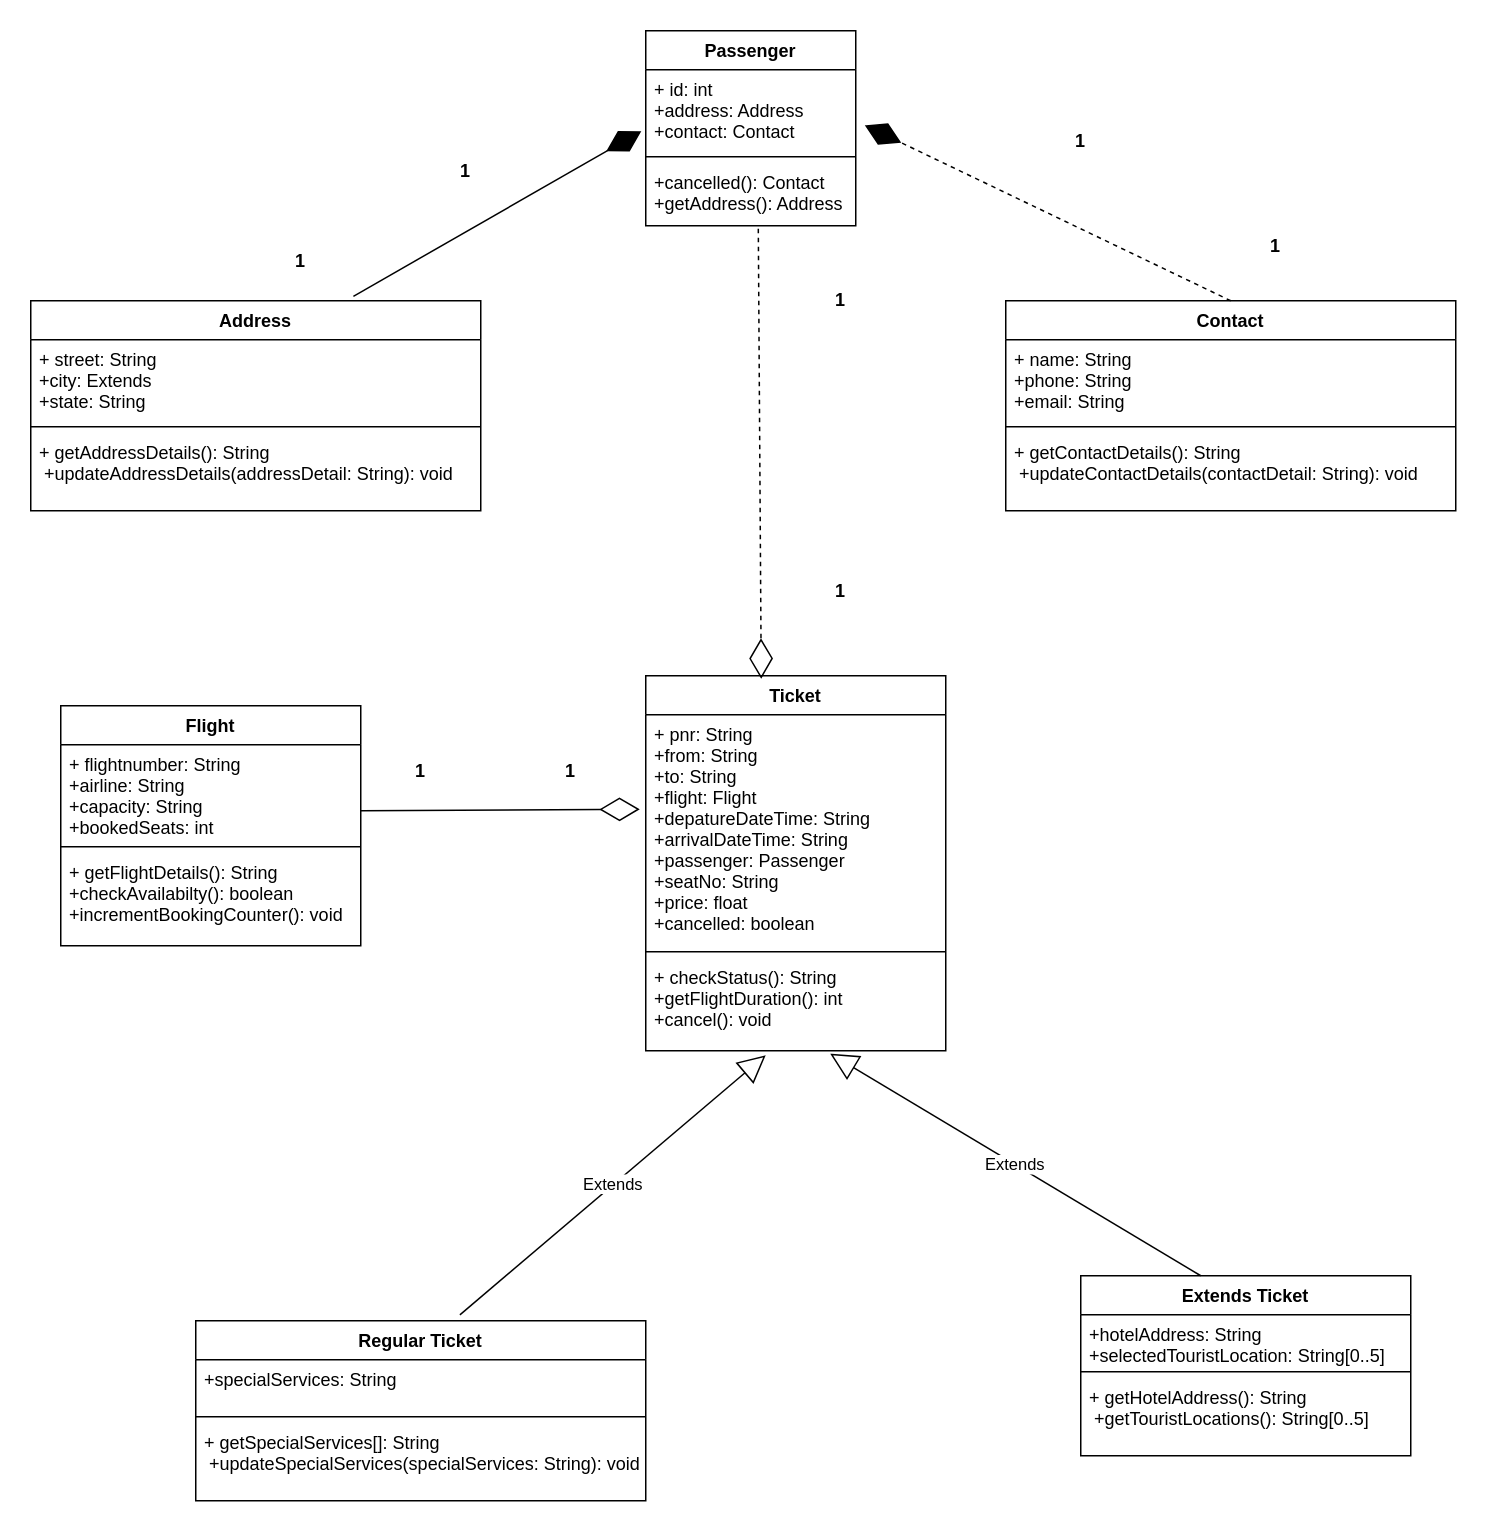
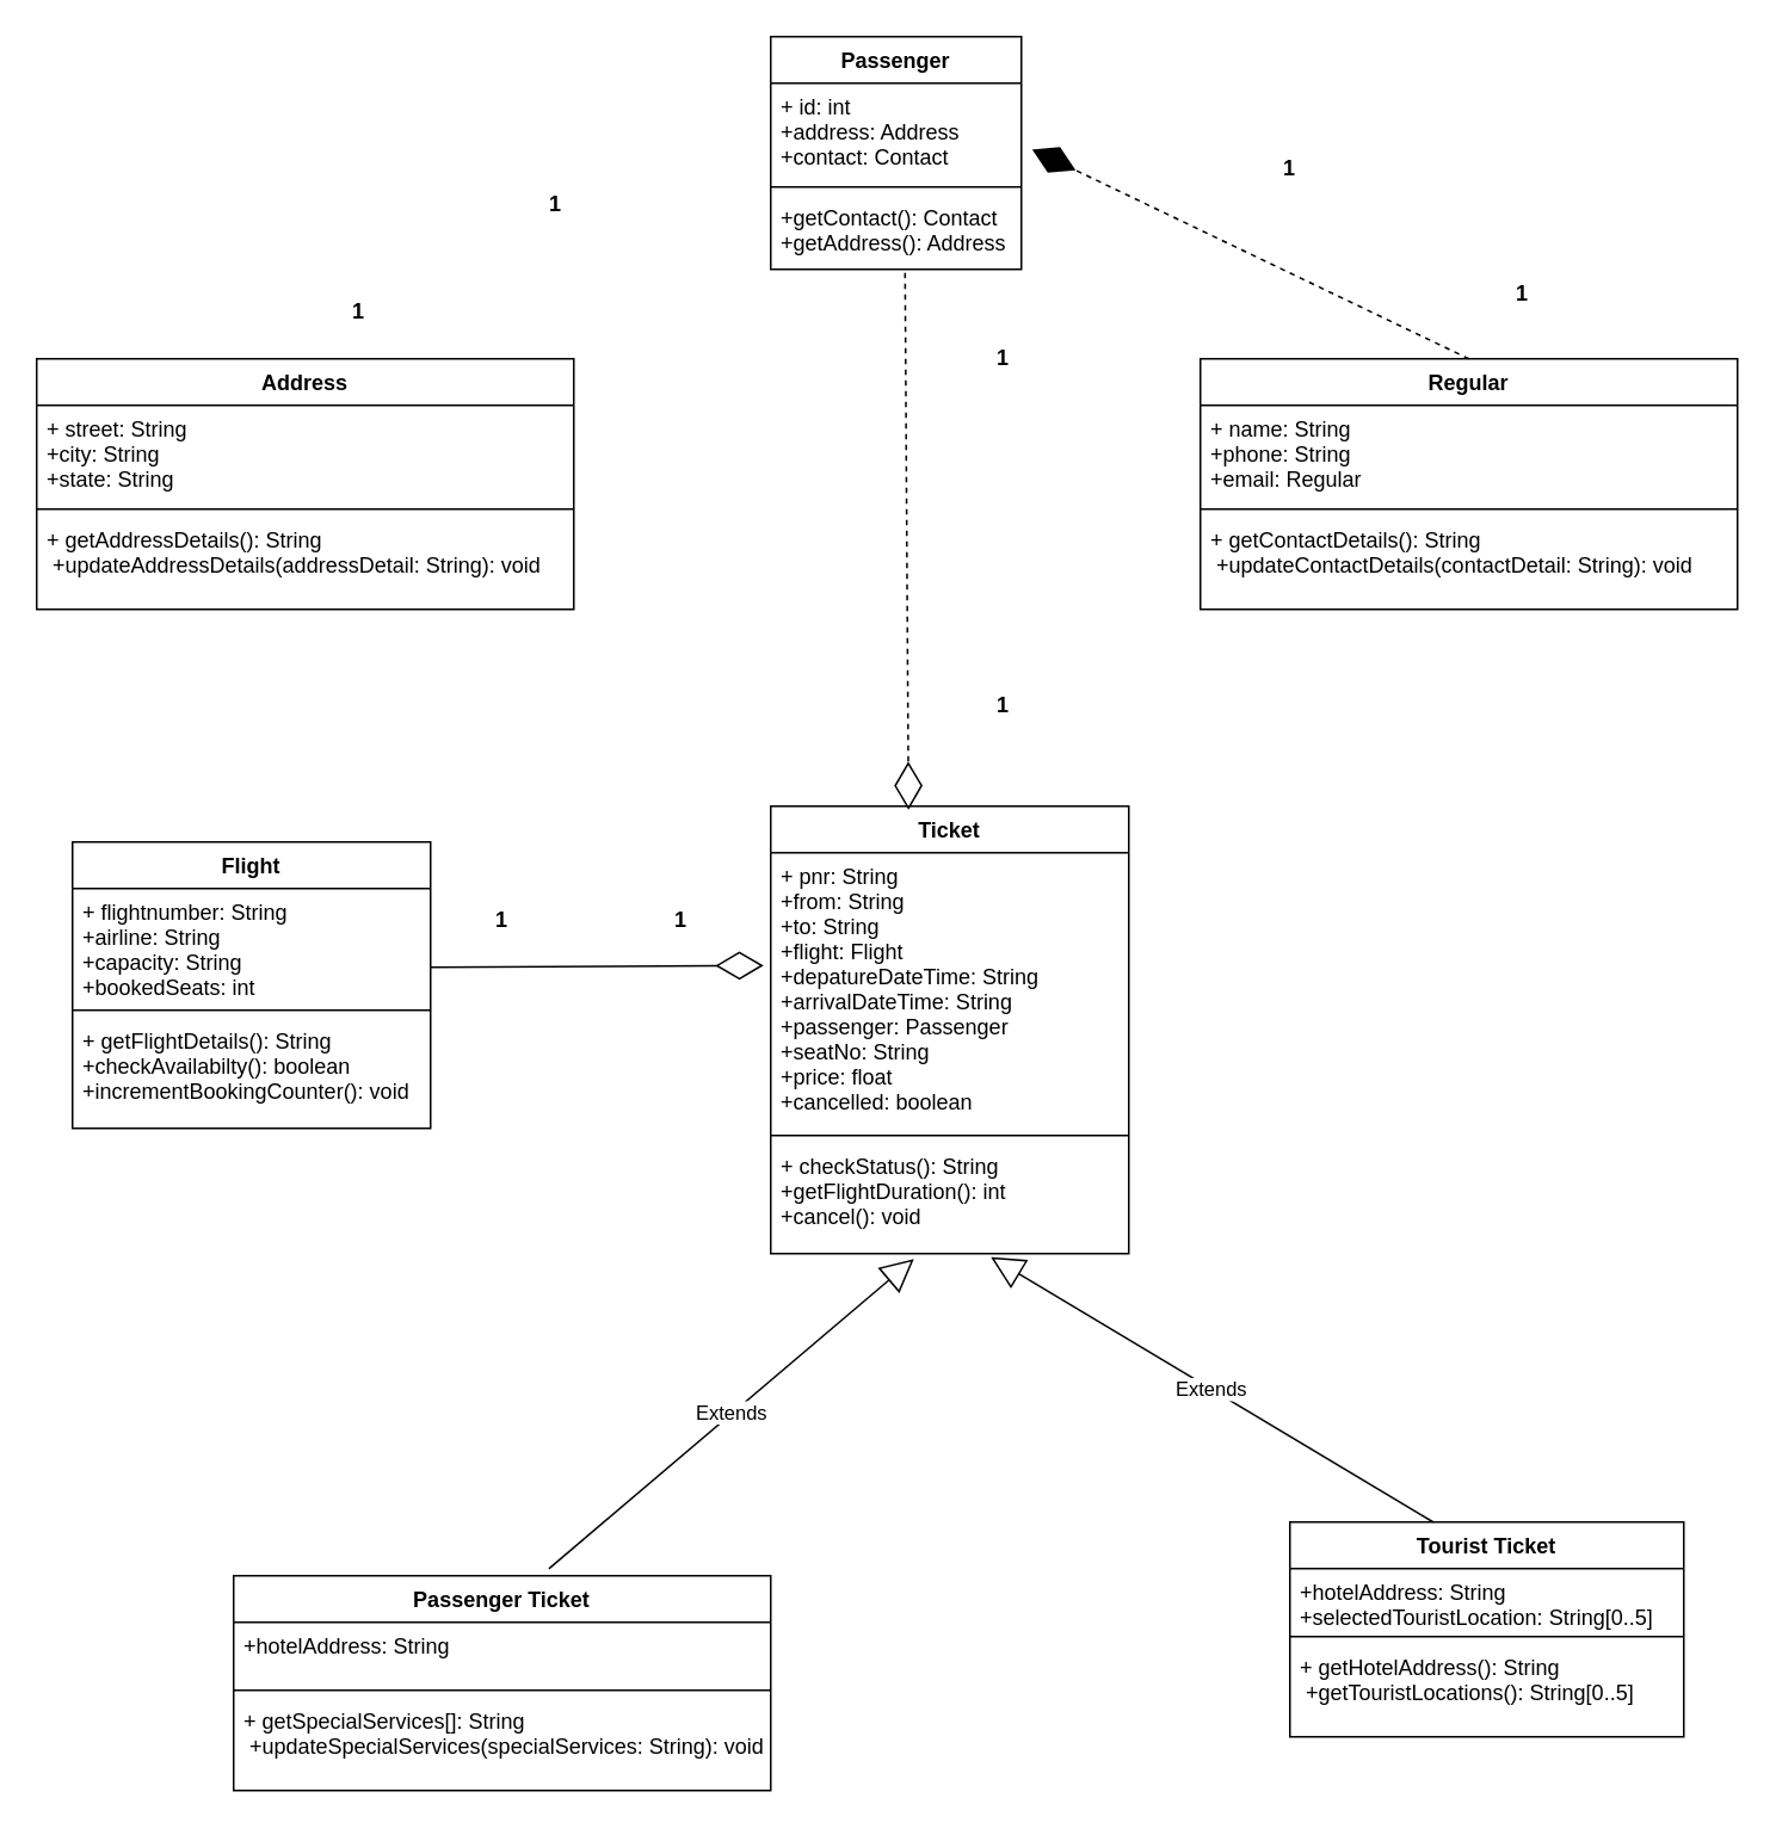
- <mxCell id="13" value="+cancelled(): Contact&#10;+getAddress(): Address" style="text;strokeColor=none;fillColor=none;align=left;verticalAlign=top;spacingLeft=4;spacingRight=4;overflow=hidden;rotatable=0;points=[[0,0.5],[1,0.5]];portConstraint=eastwest;" vertex="1" parent="10"><mxGeometry y="88" width="140" height="42" as="geometry" /></mxCell>
+ <mxCell id="13" value="+getContact(): Contact&#10;+getAddress(): Address" style="text;strokeColor=none;fillColor=none;align=left;verticalAlign=top;spacingLeft=4;spacingRight=4;overflow=hidden;rotatable=0;points=[[0,0.5],[1,0.5]];portConstraint=eastwest;" vertex="1" parent="10"><mxGeometry y="88" width="140" height="42" as="geometry" /></mxCell>
- <mxCell id="30" value="" style="endArrow=diamondThin;endFill=1;endSize=24;html=1;entryX=-0.021;entryY=0.759;entryDx=0;entryDy=0;entryPerimeter=0;exitX=0.717;exitY=-0.021;exitDx=0;exitDy=0;exitPerimeter=0;" edge="1" parent="1" source="2" target="11"><mxGeometry width="160" relative="1" as="geometry"><mxPoint x="230" y="180" as="sourcePoint" /><mxPoint x="420" y="90" as="targetPoint" /></mxGeometry></mxCell>
- <mxCell id="6" value="Contact" style="swimlane;fontStyle=1;align=center;verticalAlign=top;childLayout=stackLayout;horizontal=1;startSize=26;horizontalStack=0;resizeParent=1;resizeParentMax=0;resizeLast=0;collapsible=1;marginBottom=0;" vertex="1" parent="1"><mxGeometry x="670" y="200" width="300" height="140" as="geometry" /></mxCell>
+ <mxCell id="6" value="Regular" style="swimlane;fontStyle=1;align=center;verticalAlign=top;childLayout=stackLayout;horizontal=1;startSize=26;horizontalStack=0;resizeParent=1;resizeParentMax=0;resizeLast=0;collapsible=1;marginBottom=0;" vertex="1" parent="1"><mxGeometry x="670" y="200" width="300" height="140" as="geometry" /></mxCell>
- <mxCell id="3" value="+ street: String&#10;+city: Extends&#10;+state: String" style="text;strokeColor=none;fillColor=none;align=left;verticalAlign=top;spacingLeft=4;spacingRight=4;overflow=hidden;rotatable=0;points=[[0,0.5],[1,0.5]];portConstraint=eastwest;" vertex="1" parent="2"><mxGeometry y="26" width="300" height="54" as="geometry" /></mxCell>
+ <mxCell id="3" value="+ street: String&#10;+city: String&#10;+state: String" style="text;strokeColor=none;fillColor=none;align=left;verticalAlign=top;spacingLeft=4;spacingRight=4;overflow=hidden;rotatable=0;points=[[0,0.5],[1,0.5]];portConstraint=eastwest;" vertex="1" parent="2"><mxGeometry y="26" width="300" height="54" as="geometry" /></mxCell>
- <mxCell id="7" value="+ name: String&#10;+phone: String&#10;+email: String" style="text;strokeColor=none;fillColor=none;align=left;verticalAlign=top;spacingLeft=4;spacingRight=4;overflow=hidden;rotatable=0;points=[[0,0.5],[1,0.5]];portConstraint=eastwest;" vertex="1" parent="6"><mxGeometry y="26" width="300" height="54" as="geometry" /></mxCell>
+ <mxCell id="7" value="+ name: String&#10;+phone: String&#10;+email: Regular" style="text;strokeColor=none;fillColor=none;align=left;verticalAlign=top;spacingLeft=4;spacingRight=4;overflow=hidden;rotatable=0;points=[[0,0.5],[1,0.5]];portConstraint=eastwest;" vertex="1" parent="6"><mxGeometry y="26" width="300" height="54" as="geometry" /></mxCell>
- <mxCell id="26" value="Extends Ticket" style="swimlane;fontStyle=1;align=center;verticalAlign=top;childLayout=stackLayout;horizontal=1;startSize=26;horizontalStack=0;resizeParent=1;resizeParentMax=0;resizeLast=0;collapsible=1;marginBottom=0;" vertex="1" parent="1"><mxGeometry x="720" y="850" width="220" height="120" as="geometry" /></mxCell>
+ <mxCell id="26" value="Tourist Ticket" style="swimlane;fontStyle=1;align=center;verticalAlign=top;childLayout=stackLayout;horizontal=1;startSize=26;horizontalStack=0;resizeParent=1;resizeParentMax=0;resizeLast=0;collapsible=1;marginBottom=0;" vertex="1" parent="1"><mxGeometry x="720" y="850" width="220" height="120" as="geometry" /></mxCell>
- <mxCell id="22" value="Regular Ticket" style="swimlane;fontStyle=1;align=center;verticalAlign=top;childLayout=stackLayout;horizontal=1;startSize=26;horizontalStack=0;resizeParent=1;resizeParentMax=0;resizeLast=0;collapsible=1;marginBottom=0;" vertex="1" parent="1"><mxGeometry x="130" y="880" width="300" height="120" as="geometry" /></mxCell>
+ <mxCell id="22" value="Passenger Ticket" style="swimlane;fontStyle=1;align=center;verticalAlign=top;childLayout=stackLayout;horizontal=1;startSize=26;horizontalStack=0;resizeParent=1;resizeParentMax=0;resizeLast=0;collapsible=1;marginBottom=0;" vertex="1" parent="1"><mxGeometry x="130" y="880" width="300" height="120" as="geometry" /></mxCell>
- <mxCell id="23" value="+specialServices: String&#10;" style="text;strokeColor=none;fillColor=none;align=left;verticalAlign=top;spacingLeft=4;spacingRight=4;overflow=hidden;rotatable=0;points=[[0,0.5],[1,0.5]];portConstraint=eastwest;" vertex="1" parent="22"><mxGeometry y="26" width="300" height="34" as="geometry" /></mxCell>
+ <mxCell id="23" value="+hotelAddress: String&#10;" style="text;strokeColor=none;fillColor=none;align=left;verticalAlign=top;spacingLeft=4;spacingRight=4;overflow=hidden;rotatable=0;points=[[0,0.5],[1,0.5]];portConstraint=eastwest;" vertex="1" parent="22"><mxGeometry y="26" width="300" height="34" as="geometry" /></mxCell>
